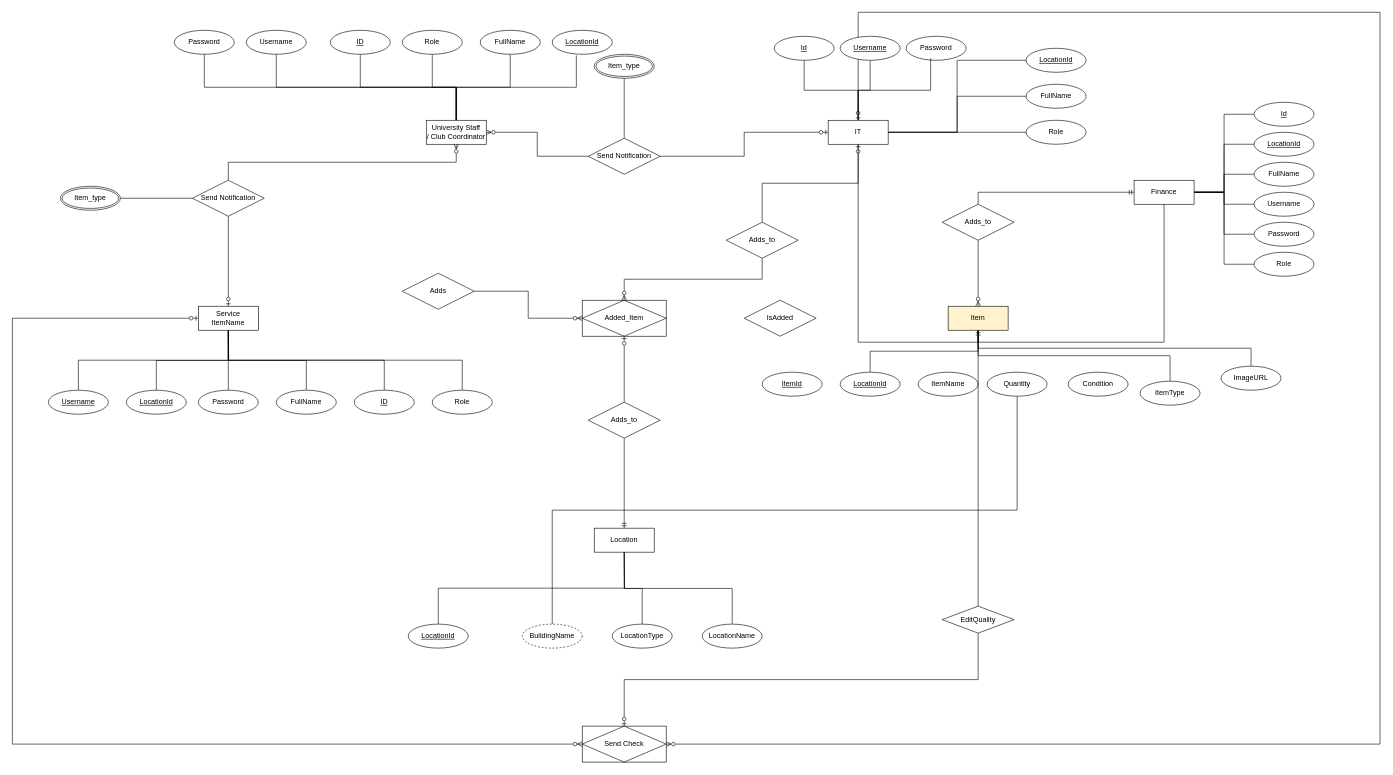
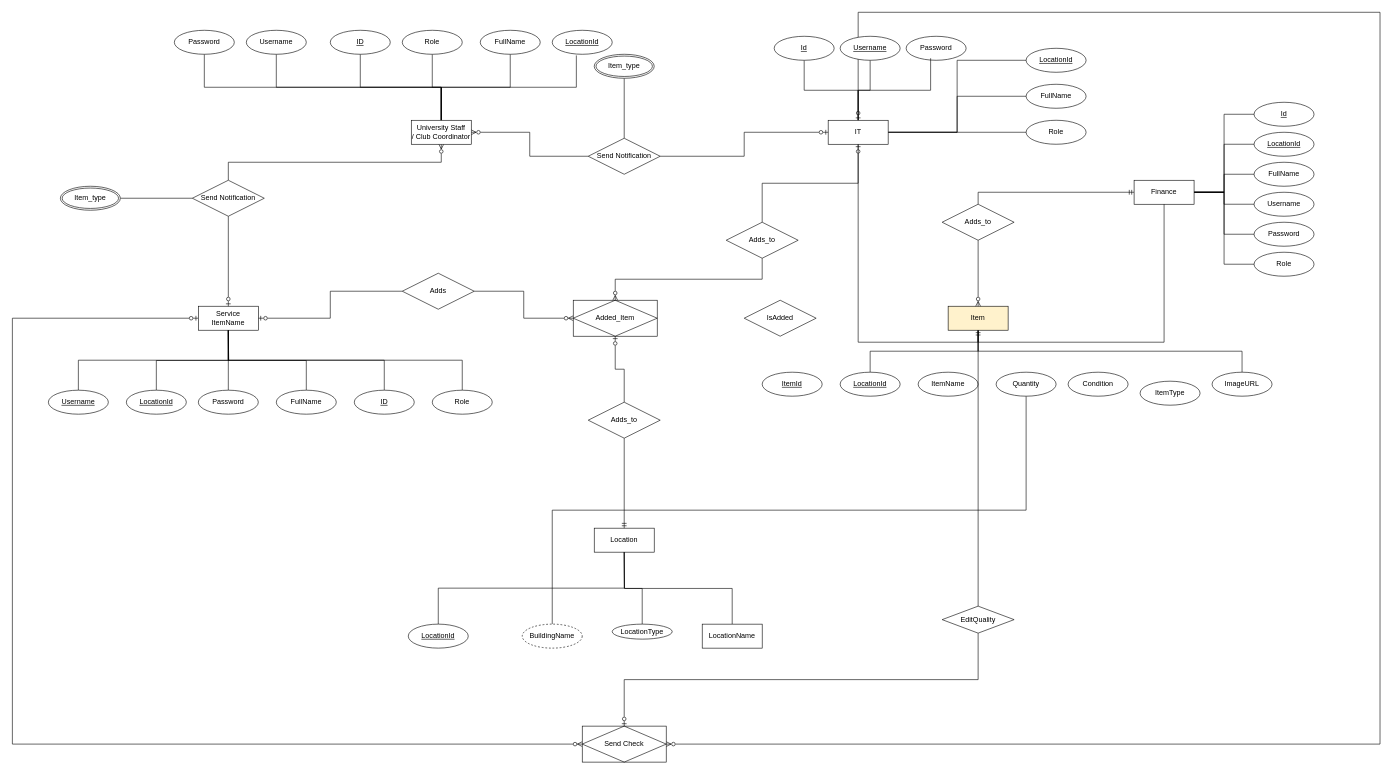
- <mxCell id="9" value="University Staff&lt;br&gt;/ Club Coordinator" style="whiteSpace=wrap;html=1;align=center;" vertex="1" parent="1"><mxGeometry x="710" y="200" width="100" height="40" as="geometry" /></mxCell>
+ <mxCell id="9" value="University Staff&lt;br&gt;/ Club Coordinator" style="whiteSpace=wrap;html=1;align=center;" vertex="1" parent="1"><mxGeometry x="685" y="200" width="100" height="40" as="geometry" /></mxCell>
+ <mxCell id="21" style="edgeStyle=orthogonalEdgeStyle;rounded=0;orthogonalLoop=1;jettySize=auto;html=1;exitX=1;exitY=0.5;exitDx=0;exitDy=0;entryX=0;entryY=0.5;entryDx=0;entryDy=0;startArrow=ERzeroToOne;startFill=0;endArrow=none;" edge="1" parent="1" source="23" target="56"><mxGeometry relative="1" as="geometry" /></mxCell>
- <mxCell id="58" value="Added_Item" style="shape=associativeEntity;whiteSpace=wrap;html=1;align=center;" vertex="1" parent="1"><mxGeometry x="970" y="500" width="140" height="60" as="geometry" /></mxCell>
+ <mxCell id="58" value="Added_Item" style="shape=associativeEntity;whiteSpace=wrap;html=1;align=center;" vertex="1" parent="1"><mxGeometry x="955" y="500" width="140" height="60" as="geometry" /></mxCell>
- <mxCell id="35" style="edgeStyle=orthogonalEdgeStyle;rounded=0;orthogonalLoop=1;jettySize=auto;html=1;exitX=0.5;exitY=1;exitDx=0;exitDy=0;entryX=0.5;entryY=0;entryDx=0;entryDy=0;endArrow=none;startFill=0;" edge="1" parent="1" source="36" target="75"><mxGeometry relative="1" as="geometry" /></mxCell>
- <mxCell id="77" value="ImageURL" style="ellipse;whiteSpace=wrap;html=1;align=center;" vertex="1" parent="1"><mxGeometry x="2035" y="610" width="100" height="40" as="geometry" /></mxCell>
+ <mxCell id="77" value="ImageURL" style="ellipse;whiteSpace=wrap;html=1;align=center;" vertex="1" parent="1"><mxGeometry x="2020" y="620" width="100" height="40" as="geometry" /></mxCell>
- <mxCell id="73" value="Quantity" style="ellipse;whiteSpace=wrap;html=1;align=center;" vertex="1" parent="1"><mxGeometry x="1645" y="620" width="100" height="40" as="geometry" /></mxCell>
+ <mxCell id="73" value="Quantity" style="ellipse;whiteSpace=wrap;html=1;align=center;" vertex="1" parent="1"><mxGeometry x="1660" y="620" width="100" height="40" as="geometry" /></mxCell>
- <mxCell id="67" value="LocationType" style="ellipse;whiteSpace=wrap;html=1;align=center;" vertex="1" parent="1"><mxGeometry x="1020" y="1040" width="100" height="40" as="geometry" /></mxCell>
+ <mxCell id="67" value="LocationType" style="ellipse;whiteSpace=wrap;html=1;align=center;" vertex="1" parent="1"><mxGeometry x="1020" y="1040" width="100" height="25" as="geometry" /></mxCell>
- <mxCell id="69" value="LocationName" style="ellipse;whiteSpace=wrap;html=1;align=center;" vertex="1" parent="1"><mxGeometry x="1170" y="1040" width="100" height="40" as="geometry" /></mxCell>
+ <mxCell id="69" value="LocationName" style="whiteSpace=wrap;html=1;align=center;rounded=0;" vertex="1" parent="1"><mxGeometry x="1170" y="1040" width="100" height="40" as="geometry" /></mxCell>
